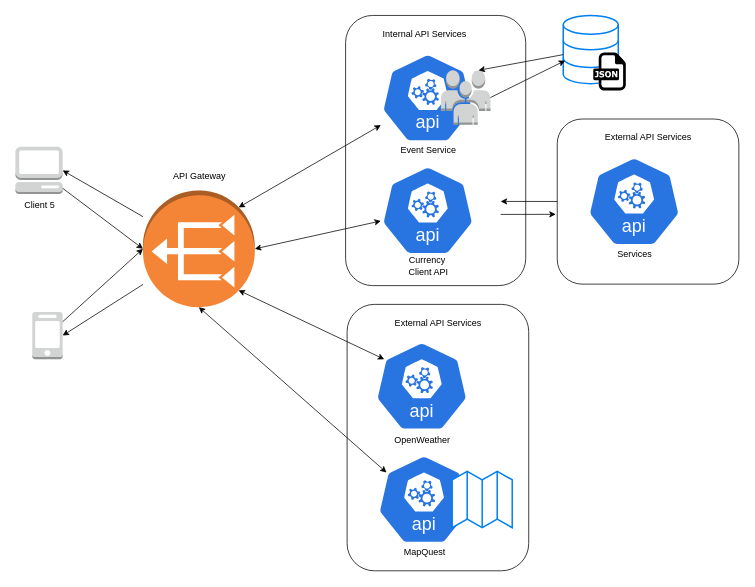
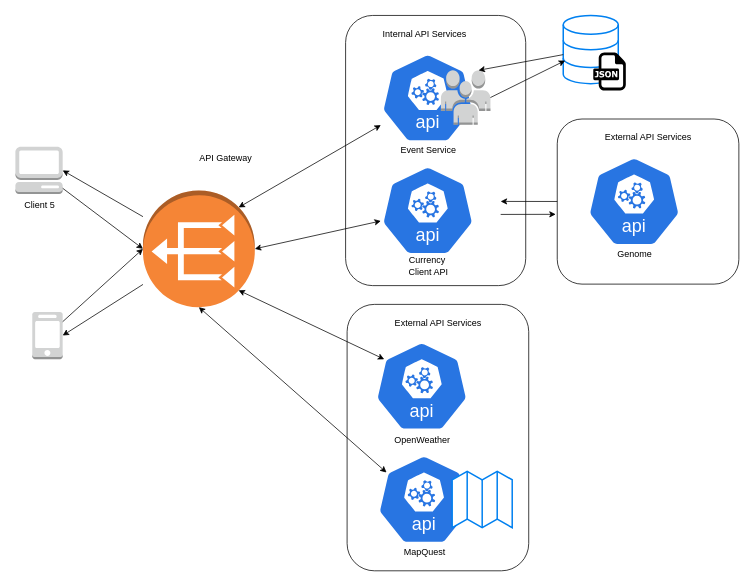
- <mxCell id="47" value="API Gateway" style="text;html=1;align=center;verticalAlign=middle;resizable=0;points=[];autosize=1;strokeColor=none;fillColor=none;" vertex="1" parent="1"><mxGeometry x="219.5" y="220" width="90" height="30" as="geometry" /></mxCell>
+ <mxCell id="47" value="API Gateway" style="text;html=1;align=center;verticalAlign=middle;resizable=0;points=[];autosize=1;strokeColor=none;fillColor=none;" vertex="1" parent="1"><mxGeometry x="254.5" y="195" width="90" height="30" as="geometry" /></mxCell>
- <mxCell id="22" value="Services" style="text;html=1;align=center;verticalAlign=middle;resizable=0;points=[];autosize=1;strokeColor=none;fillColor=none;" vertex="1" parent="19"><mxGeometry x="27.5" y="115.383" width="70" height="30" as="geometry" /></mxCell>
+ <mxCell id="22" value="Genome" style="text;html=1;align=center;verticalAlign=middle;resizable=0;points=[];autosize=1;strokeColor=none;fillColor=none;" vertex="1" parent="19"><mxGeometry x="27.5" y="115.383" width="70" height="30" as="geometry" /></mxCell>
